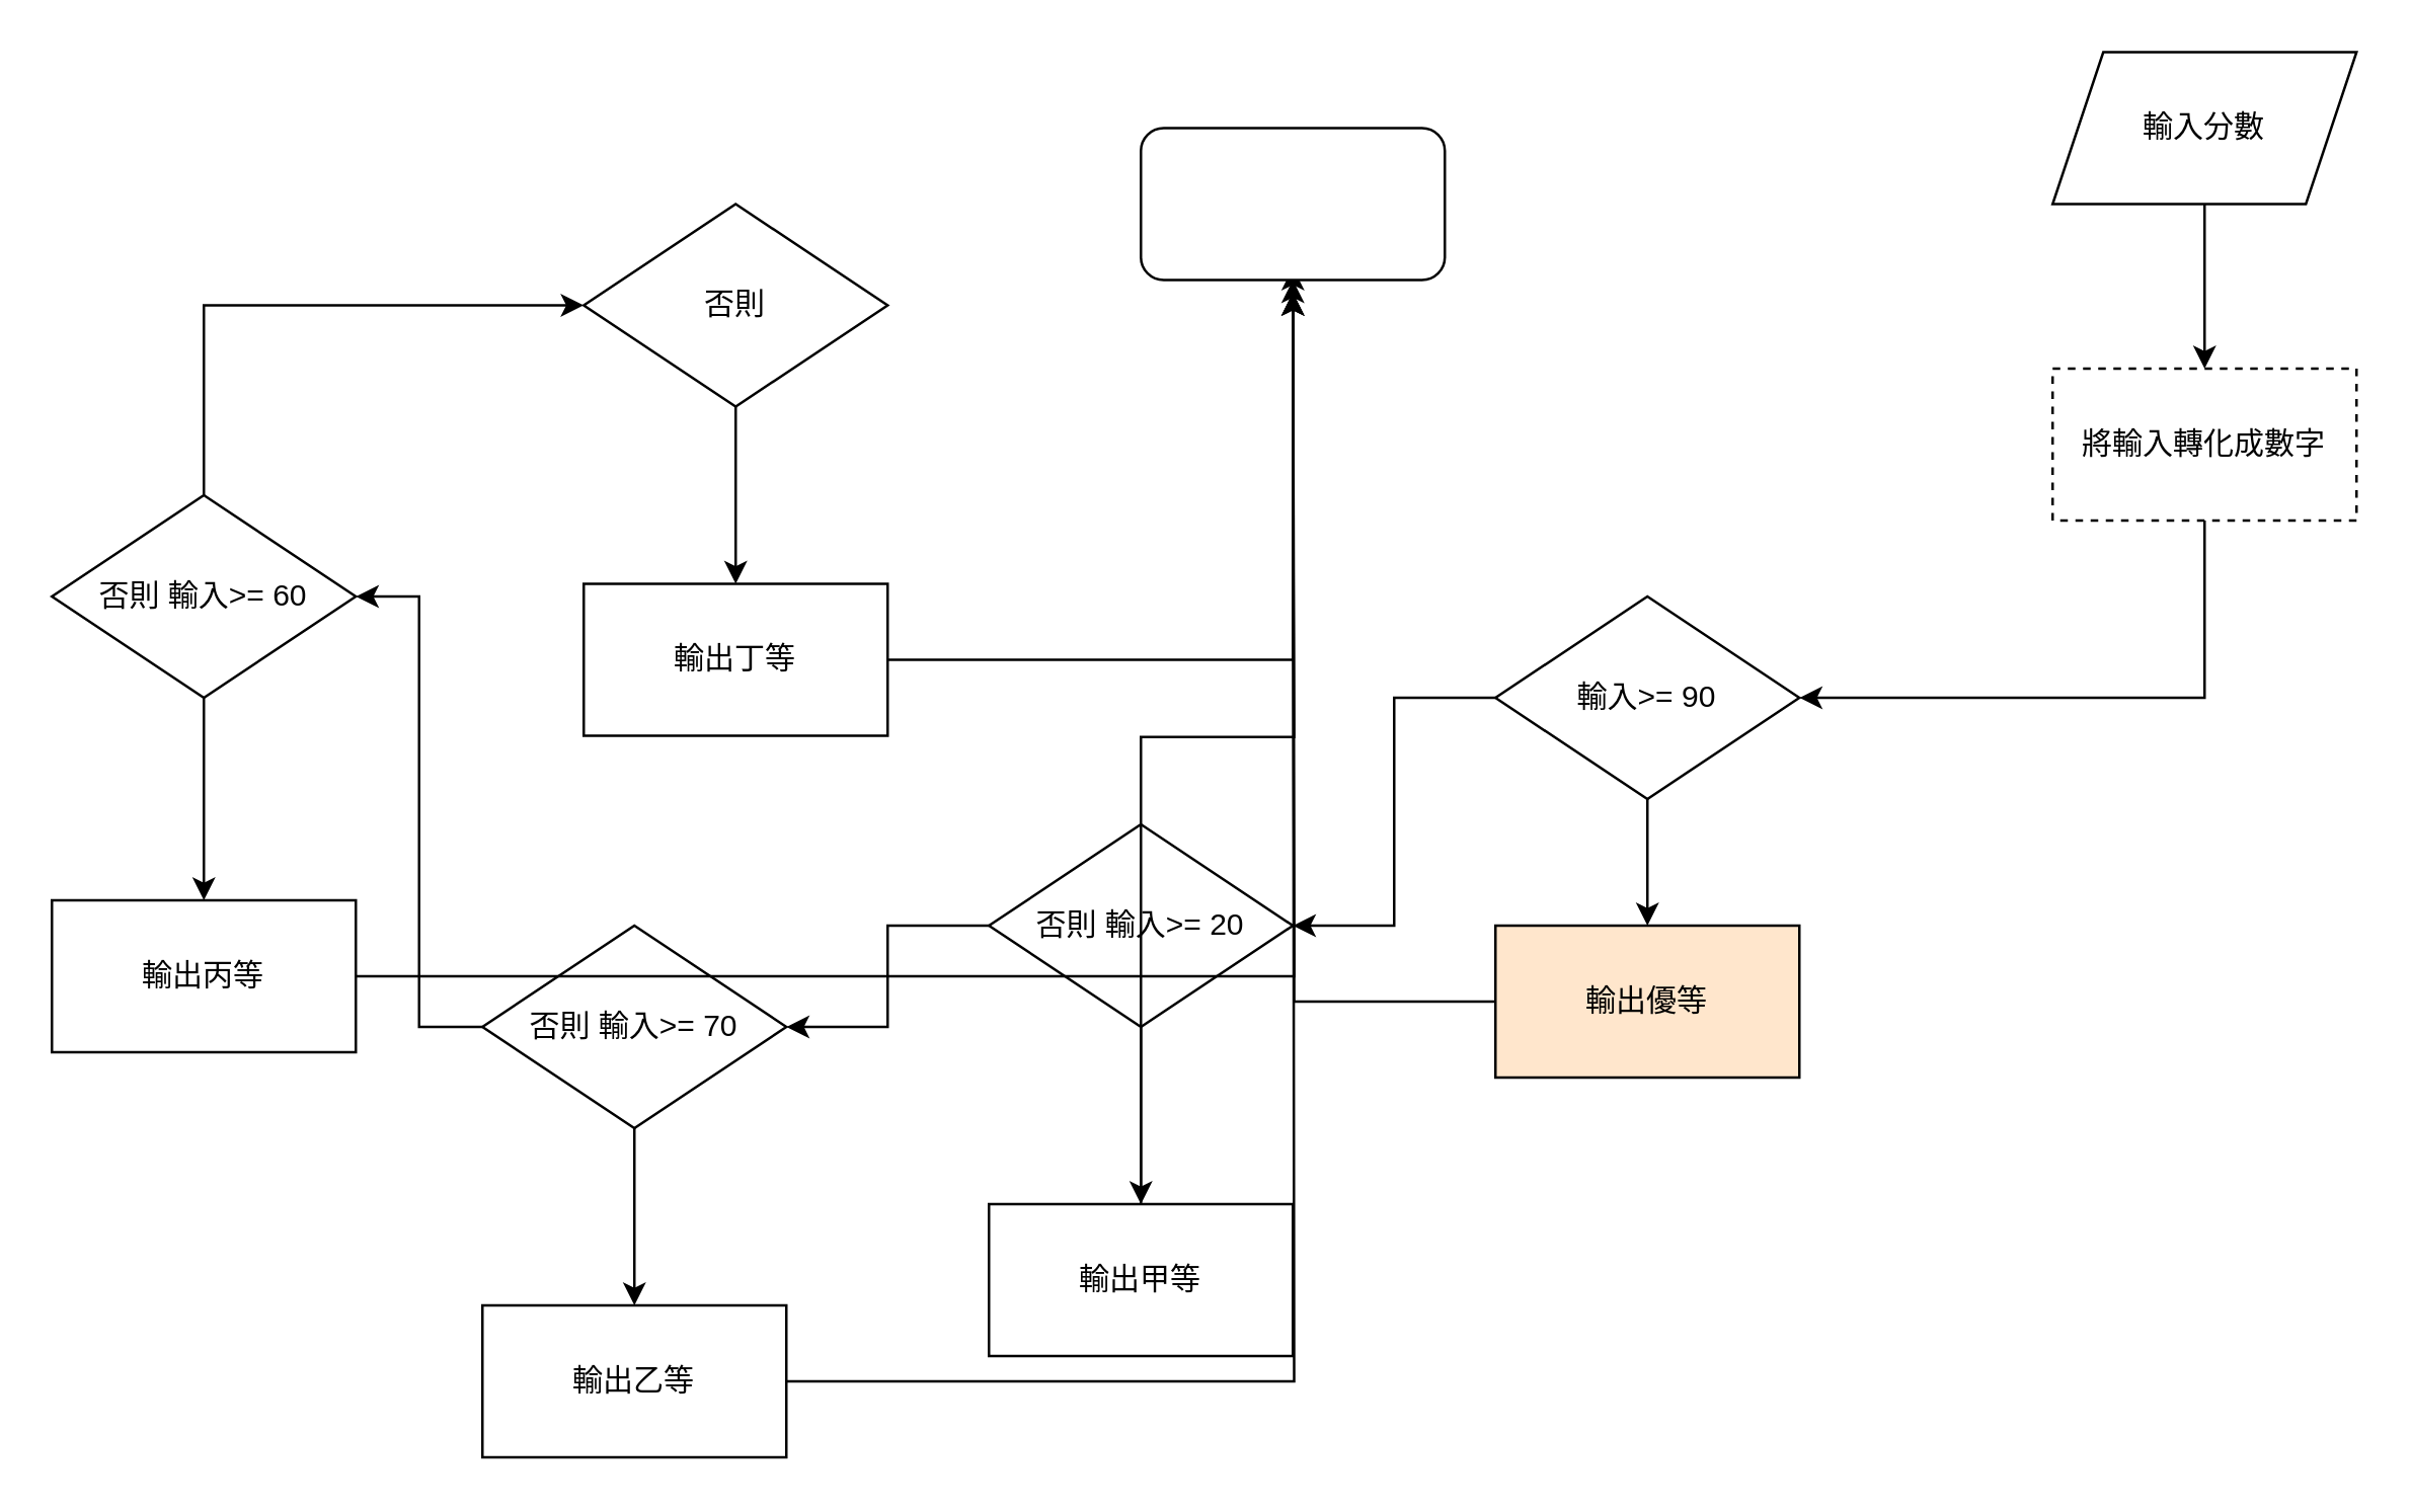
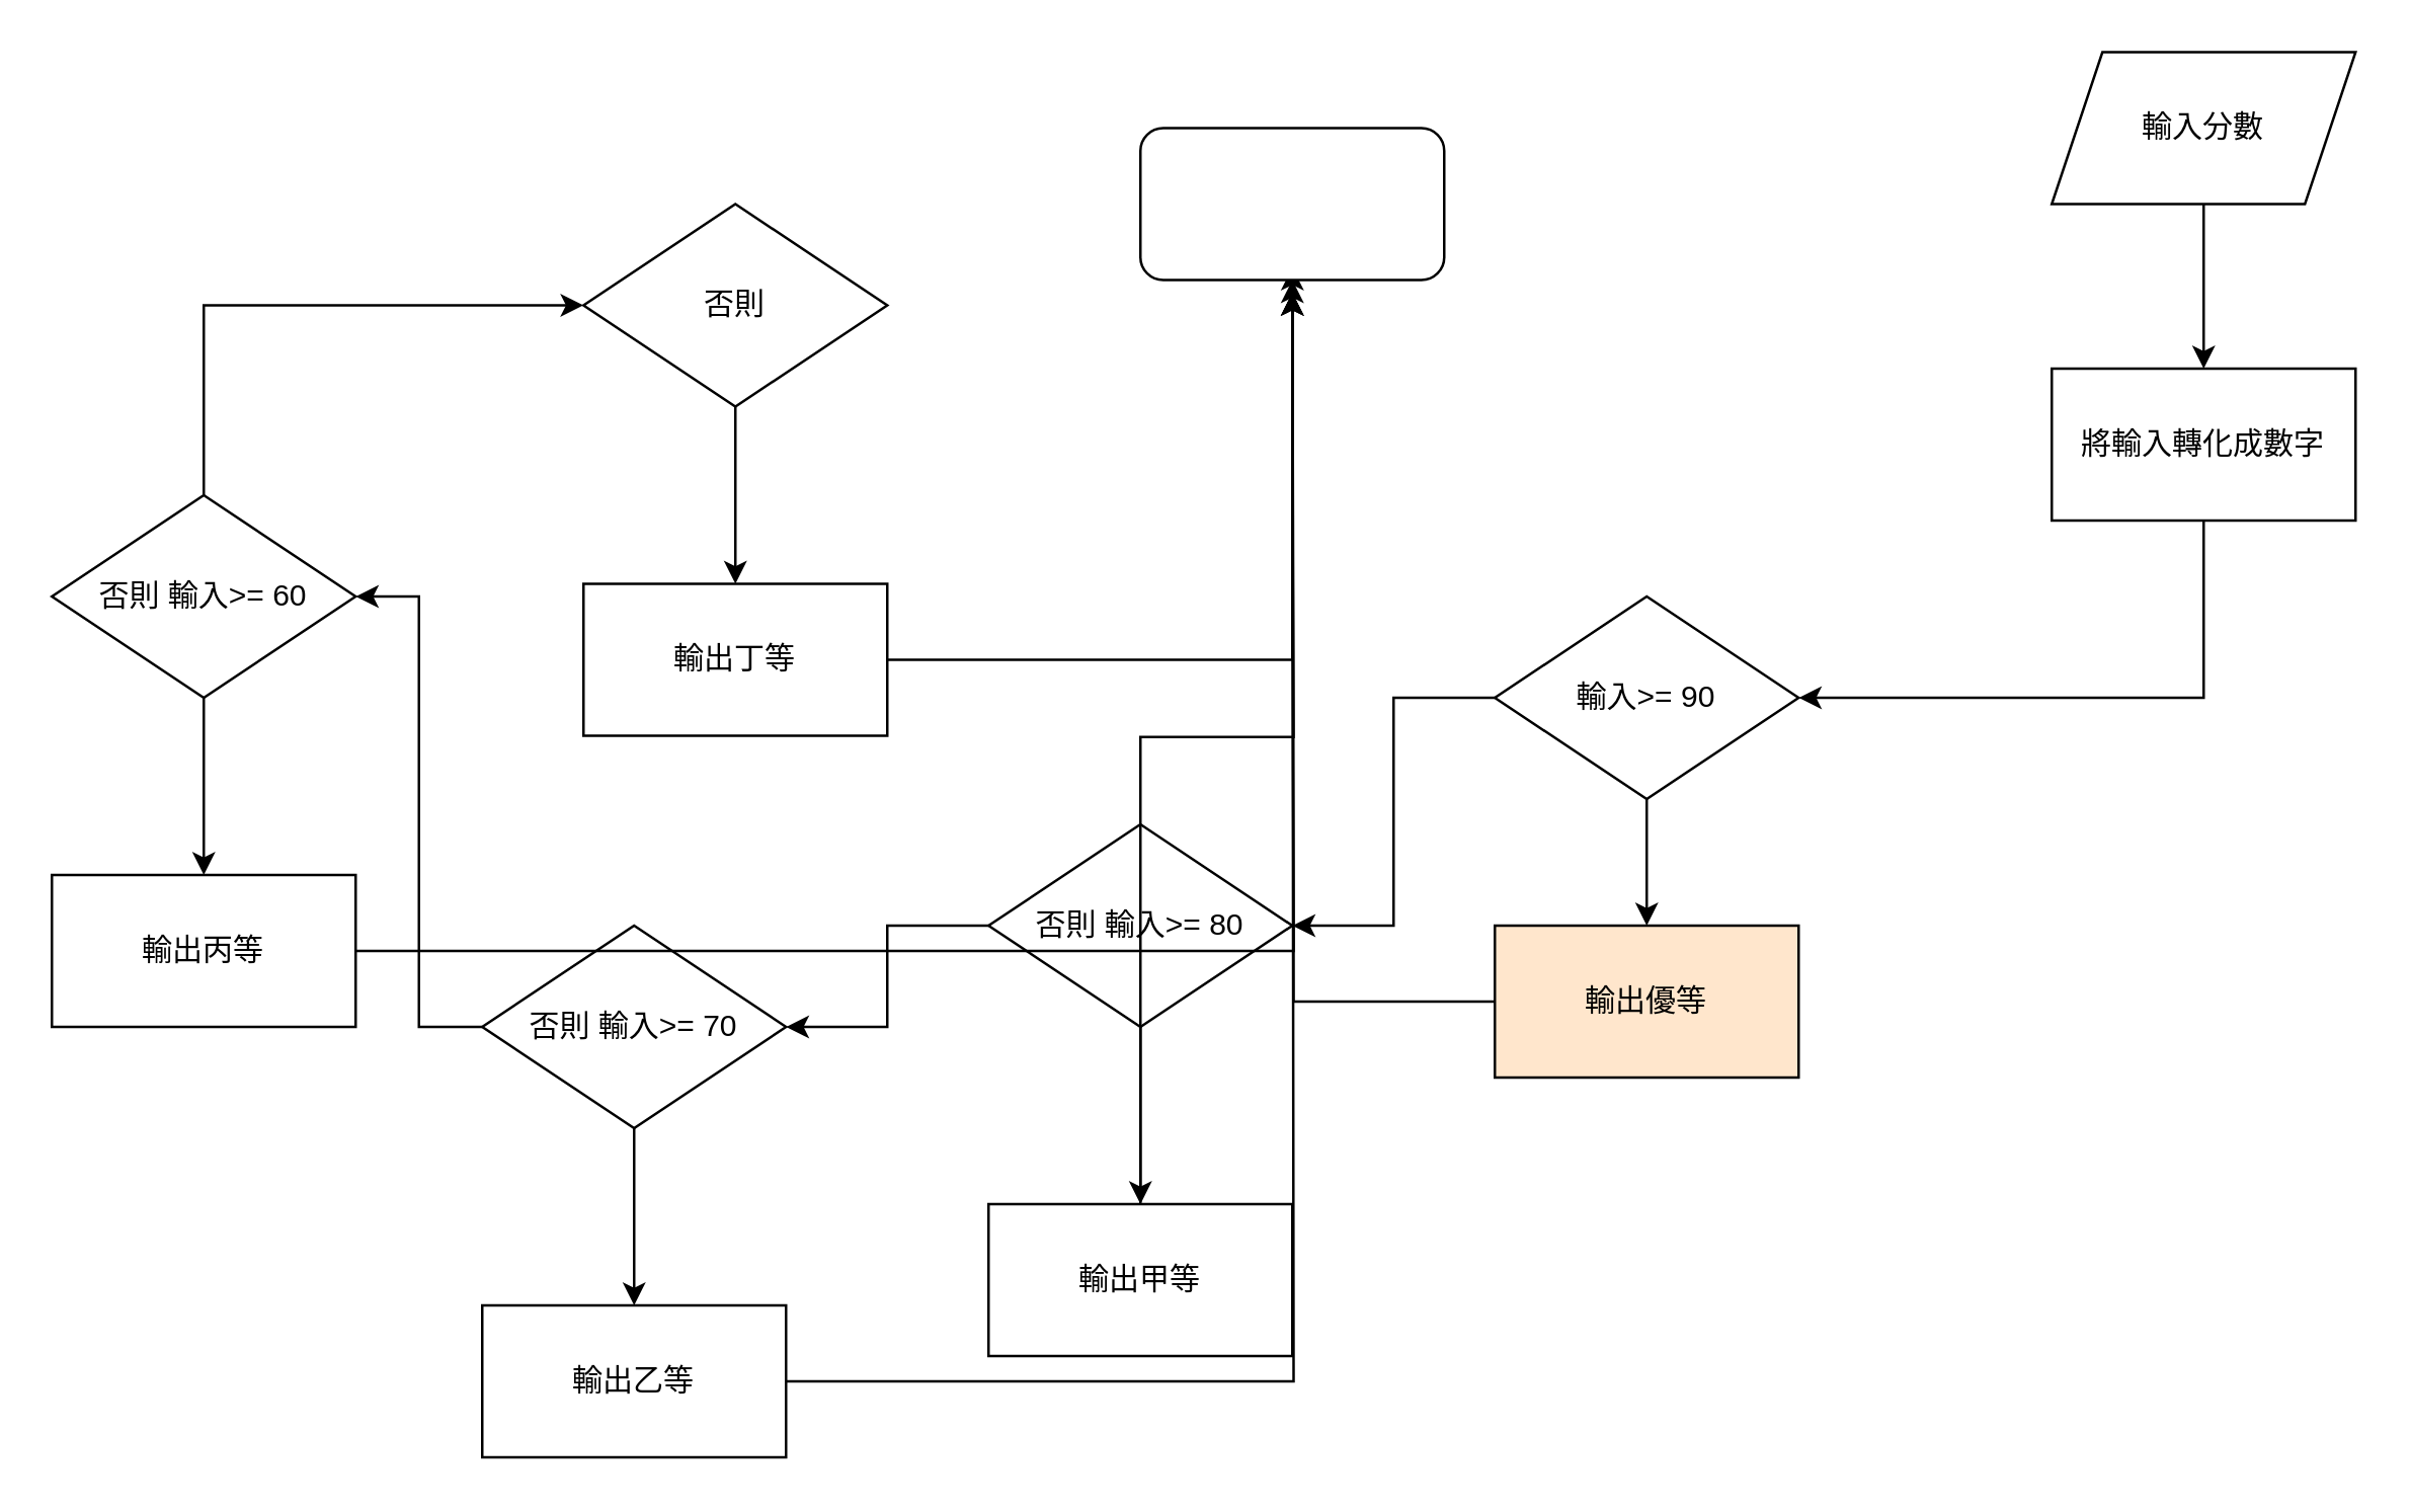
- <mxCell id="8" value="將輸入轉化成數字" style="rounded=0;whiteSpace=wrap;html=1;dashed=1;" vertex="1" parent="1"><mxGeometry x="810" y="145" width="120" height="60" as="geometry" /></mxCell>
+ <mxCell id="8" value="將輸入轉化成數字" style="rounded=0;whiteSpace=wrap;html=1;" vertex="1" parent="1"><mxGeometry x="810" y="145" width="120" height="60" as="geometry" /></mxCell>
- <mxCell id="13" value="否則 輸入&amp;gt;= 20" style="rhombus;whiteSpace=wrap;html=1;" vertex="1" parent="1"><mxGeometry x="390" y="325" width="120" height="80" as="geometry" /></mxCell>
+ <mxCell id="13" value="否則 輸入&amp;gt;= 80" style="rhombus;whiteSpace=wrap;html=1;" vertex="1" parent="1"><mxGeometry x="390" y="325" width="120" height="80" as="geometry" /></mxCell>
- <mxCell id="25" value="輸出丙等" style="rounded=0;whiteSpace=wrap;html=1;" vertex="1" parent="1"><mxGeometry x="20" y="355" width="120" height="60" as="geometry" /></mxCell>
+ <mxCell id="25" value="輸出丙等" style="rounded=0;whiteSpace=wrap;html=1;" vertex="1" parent="1"><mxGeometry x="20" y="345" width="120" height="60" as="geometry" /></mxCell>
